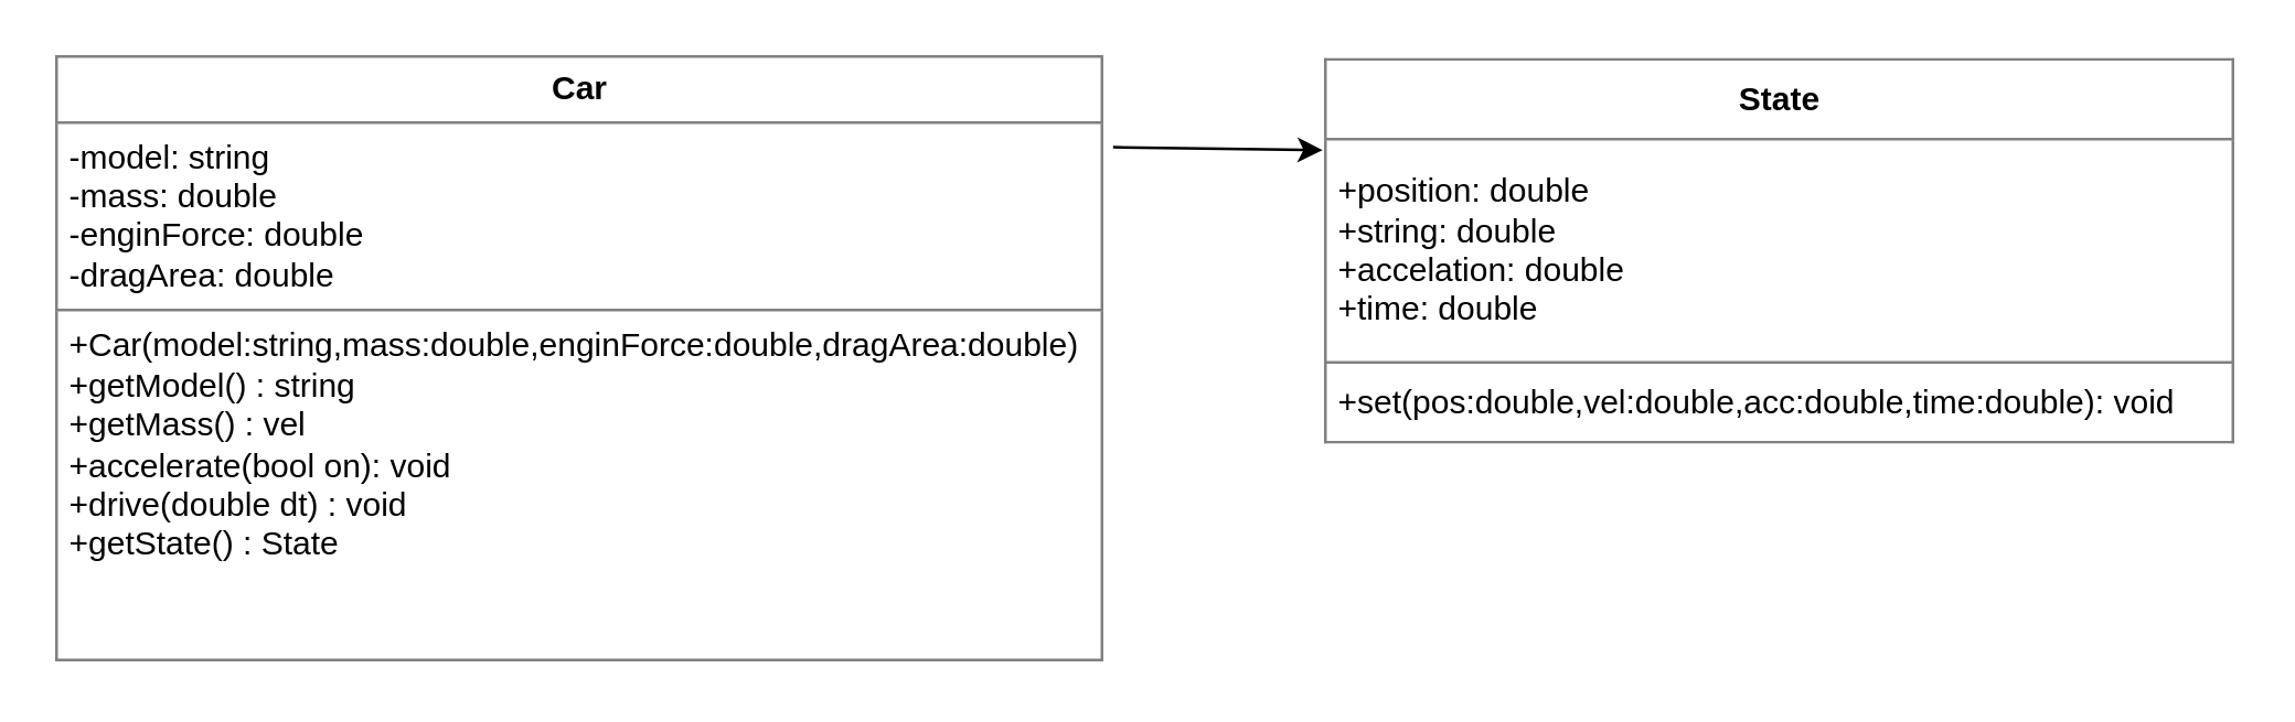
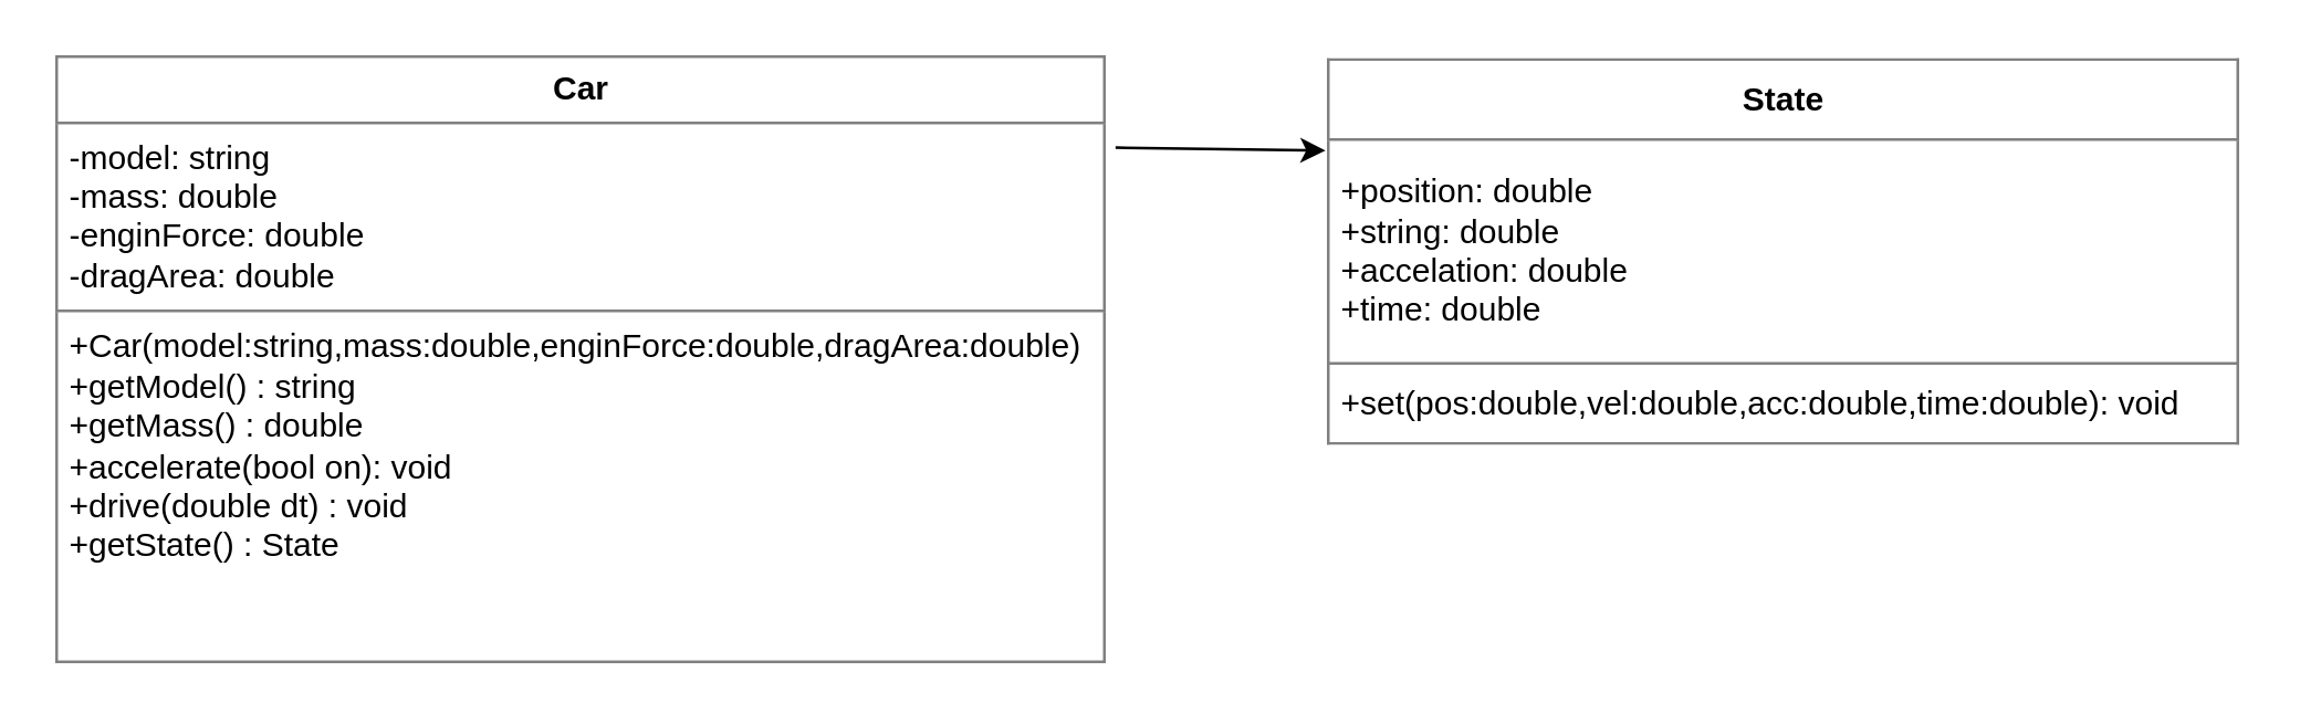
- <mxCell id="2" value="&lt;table border=&quot;1&quot; width=&quot;100%&quot; cellpadding=&quot;4&quot; style=&quot;width: 100% ; height: 100% ; border-collapse: collapse&quot;&gt;&lt;tbody&gt;&lt;tr&gt;&lt;th align=&quot;center&quot;&gt;Car&lt;/th&gt;&lt;/tr&gt;&lt;tr&gt;&lt;td&gt;-model: string&lt;br&gt;-mass: double&lt;br&gt;-enginForce: double&lt;br&gt;-dragArea: double&lt;/td&gt;&lt;/tr&gt;&lt;tr&gt;&lt;td&gt;&lt;span&gt;+Car(model:string,mass:double,enginForce:double,dragArea:double)&lt;br&gt;&lt;/span&gt;&lt;span&gt;+getModel() : string&lt;/span&gt;&amp;nbsp;&lt;br&gt;+getMass() : vel&lt;br&gt;&lt;span&gt;+accelerate(bool on): void&lt;/span&gt;&amp;nbsp;&lt;br&gt;+drive(double dt) : void&lt;br&gt;+getState() : State&lt;br&gt;&lt;br&gt;&lt;br&gt;&lt;/td&gt;&lt;/tr&gt;&lt;/tbody&gt;&lt;/table&gt;" style="text;html=1;strokeColor=none;fillColor=none;overflow=fill;" vertex="1" parent="1"><mxGeometry x="20" y="20" width="380" height="220" as="geometry" /></mxCell>
+ <mxCell id="2" value="&lt;table border=&quot;1&quot; width=&quot;100%&quot; cellpadding=&quot;4&quot; style=&quot;width: 100% ; height: 100% ; border-collapse: collapse&quot;&gt;&lt;tbody&gt;&lt;tr&gt;&lt;th align=&quot;center&quot;&gt;Car&lt;/th&gt;&lt;/tr&gt;&lt;tr&gt;&lt;td&gt;-model: string&lt;br&gt;-mass: double&lt;br&gt;-enginForce: double&lt;br&gt;-dragArea: double&lt;/td&gt;&lt;/tr&gt;&lt;tr&gt;&lt;td&gt;&lt;span&gt;+Car(model:string,mass:double,enginForce:double,dragArea:double)&lt;br&gt;&lt;/span&gt;&lt;span&gt;+getModel() : string&lt;/span&gt;&amp;nbsp;&lt;br&gt;+getMass() : double&lt;br&gt;&lt;span&gt;+accelerate(bool on): void&lt;/span&gt;&amp;nbsp;&lt;br&gt;+drive(double dt) : void&lt;br&gt;+getState() : State&lt;br&gt;&lt;br&gt;&lt;br&gt;&lt;/td&gt;&lt;/tr&gt;&lt;/tbody&gt;&lt;/table&gt;" style="text;html=1;strokeColor=none;fillColor=none;overflow=fill;" vertex="1" parent="1"><mxGeometry x="20" y="20" width="380" height="220" as="geometry" /></mxCell>
